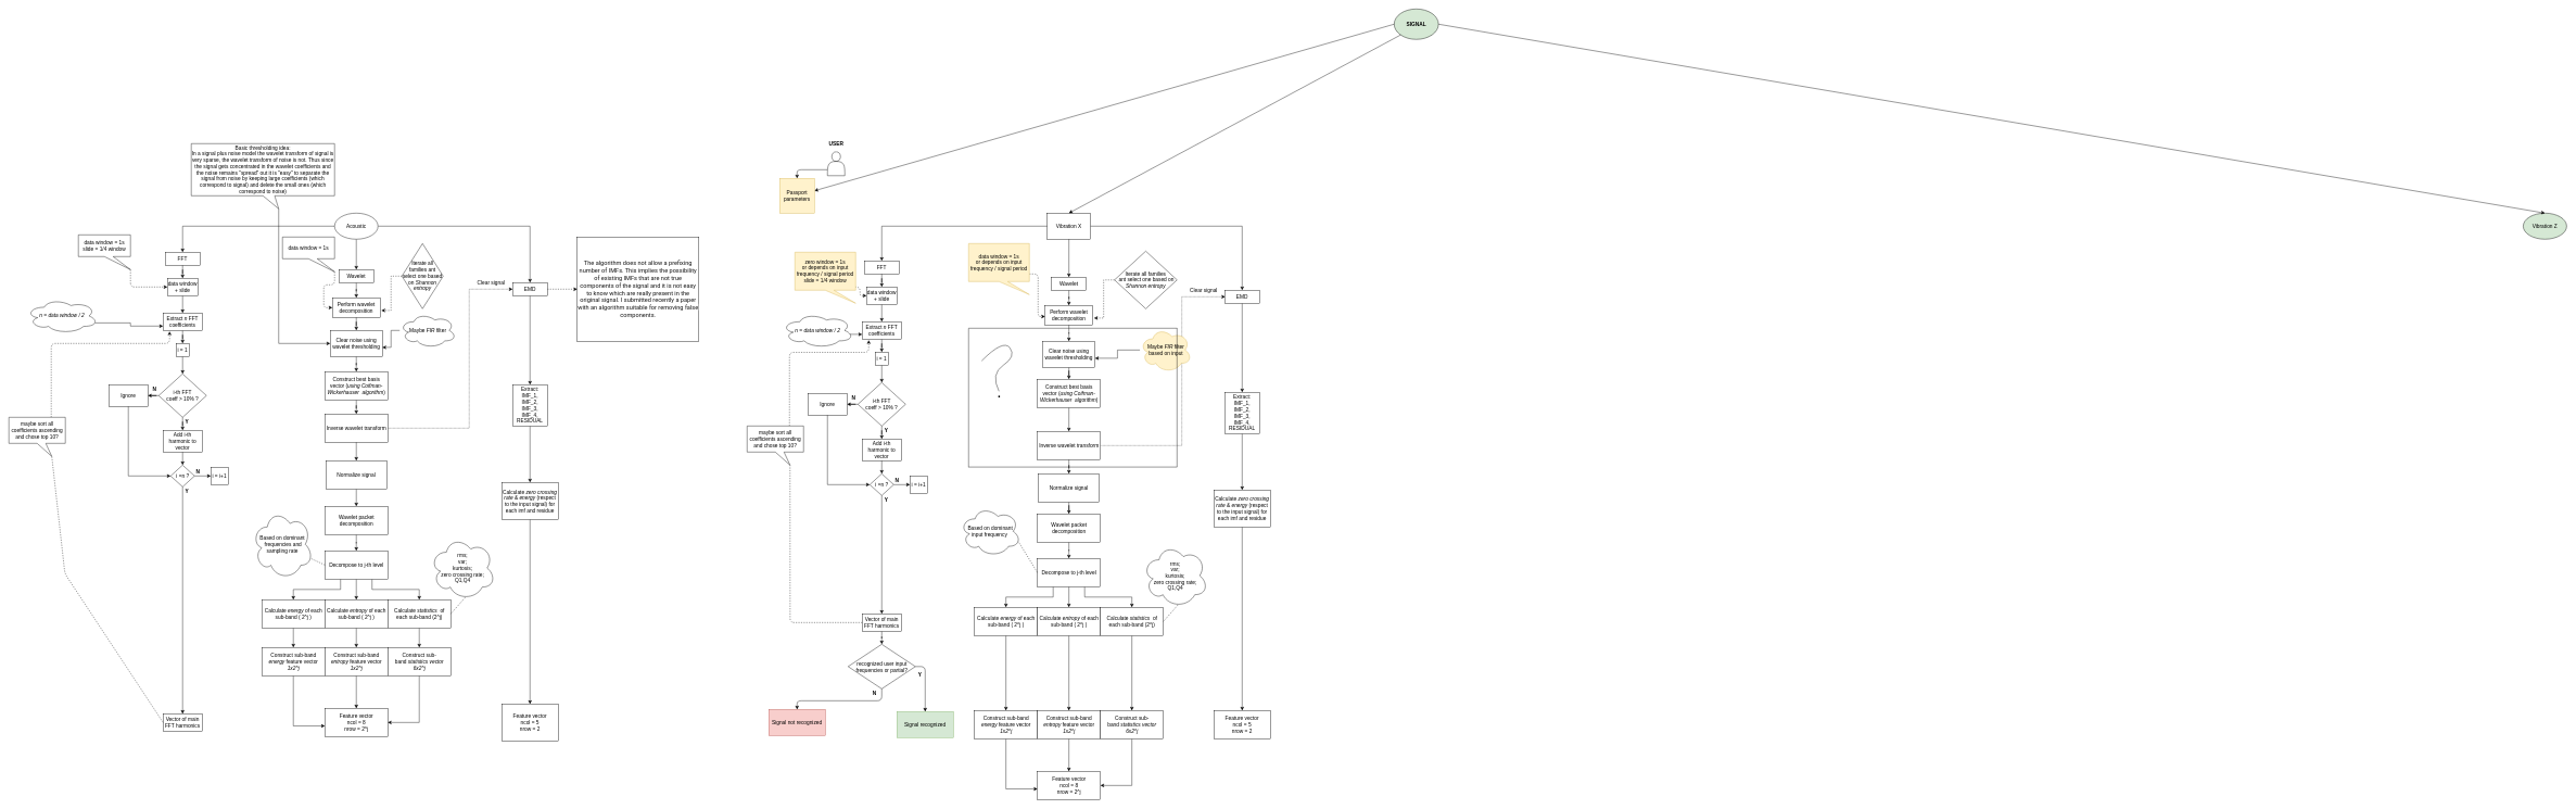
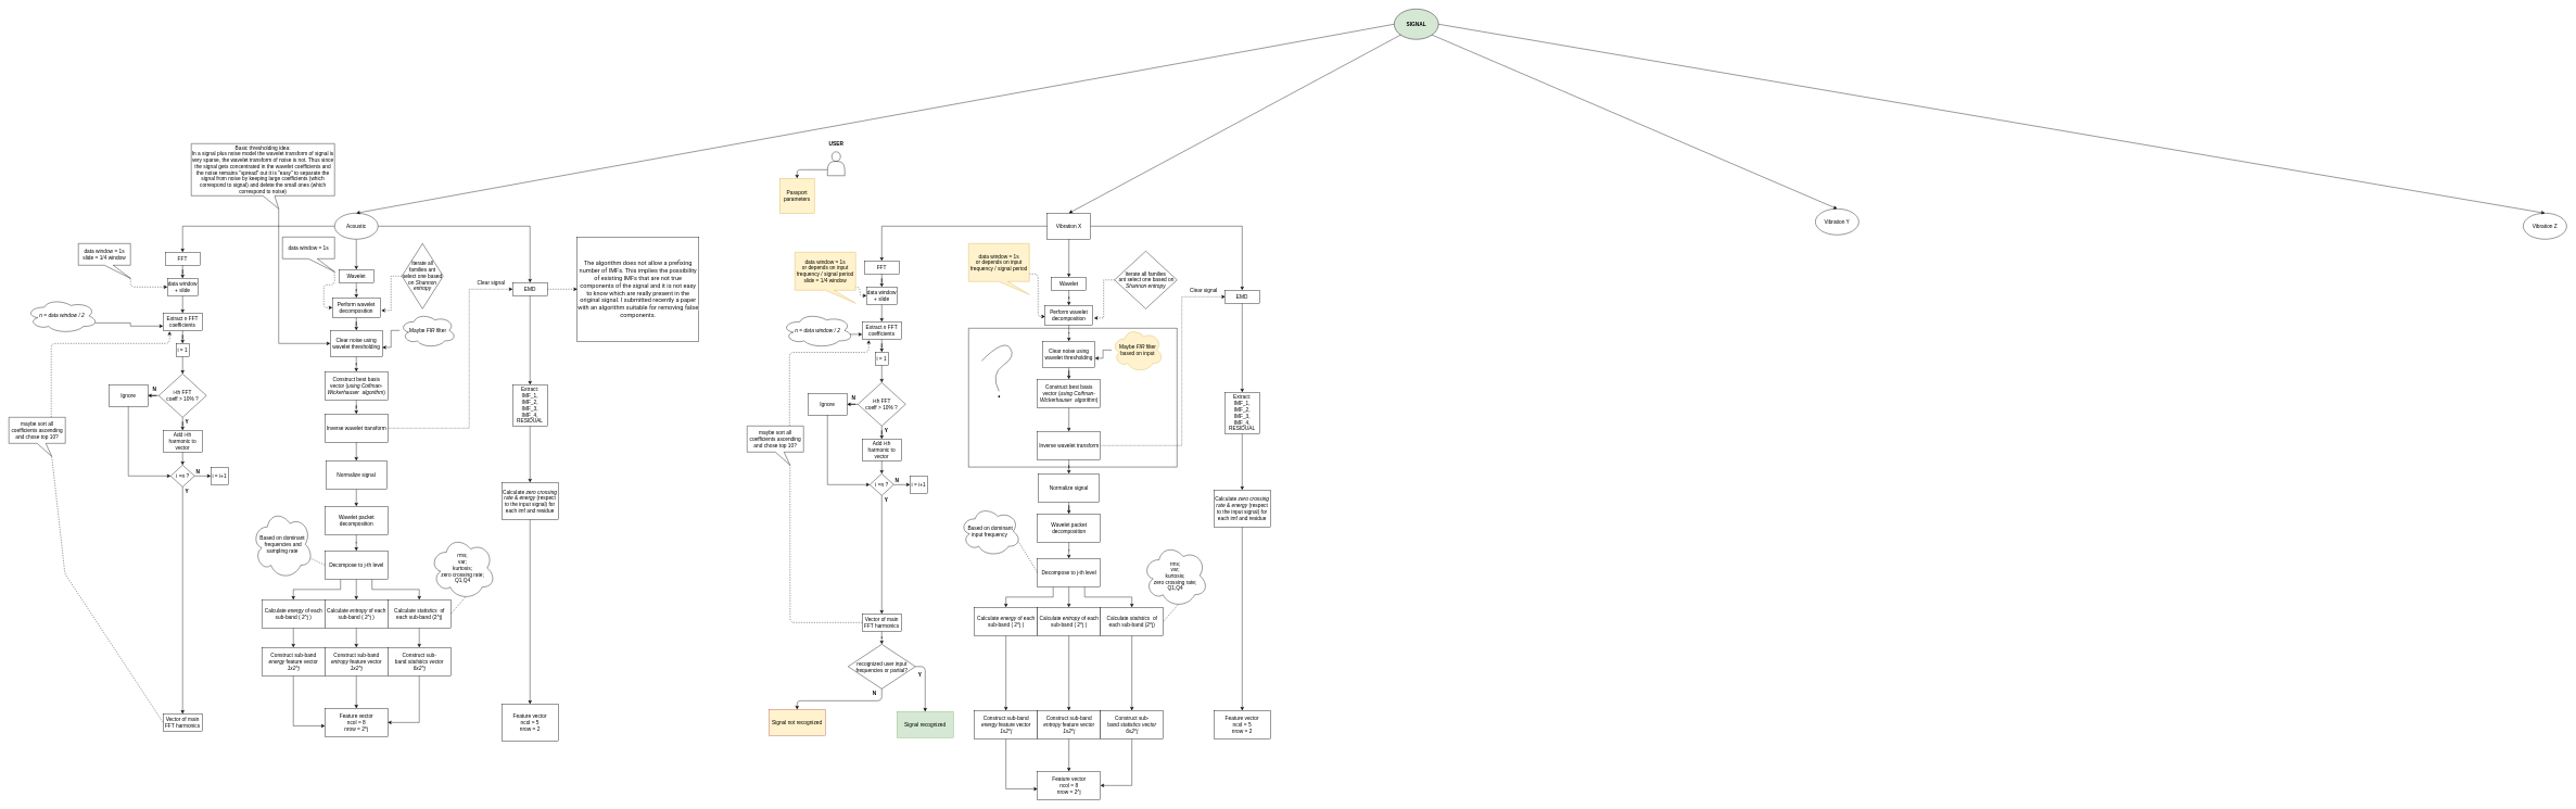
- <mxCell id="10" value="" style="endArrow=classic;html=1;exitX=0;exitY=0.5;exitDx=0;exitDy=0;" parent="1" source="2" target="187" edge="1"><mxGeometry width="50" height="50" relative="1" as="geometry"><mxPoint x="2414" y="720" as="sourcePoint" /><mxPoint x="2464" y="670" as="targetPoint" /></mxGeometry></mxCell>
+ <mxCell id="10" value="" style="endArrow=classic;html=1;exitX=0;exitY=0.5;exitDx=0;exitDy=0;entryX=0.5;entryY=0;entryDx=0;entryDy=0;" parent="1" source="2" target="6" edge="1"><mxGeometry width="50" height="50" relative="1" as="geometry"><mxPoint x="2414" y="720" as="sourcePoint" /><mxPoint x="2464" y="670" as="targetPoint" /></mxGeometry></mxCell>
+ <mxCell id="12" value="" style="endArrow=classic;html=1;exitX=1;exitY=1;exitDx=0;exitDy=0;entryX=0.5;entryY=0;entryDx=0;entryDy=0;" parent="1" source="2" target="8" edge="1"><mxGeometry width="50" height="50" relative="1" as="geometry"><mxPoint x="3894" y="360" as="sourcePoint" /><mxPoint x="3944" y="310" as="targetPoint" /></mxGeometry></mxCell>
+ <mxCell id="8" value="Vibration Y" style="ellipse;whiteSpace=wrap;html=1;" parent="1" vertex="1"><mxGeometry x="4180" y="480" width="100" height="60" as="geometry" /></mxCell>
- <mxCell id="9" value="Vibration Z" style="ellipse;whiteSpace=wrap;html=1;fillColor=#d5e8d4;" parent="1" vertex="1"><mxGeometry x="5810" y="490" width="100" height="60" as="geometry" /></mxCell>
+ <mxCell id="9" value="Vibration Z" style="ellipse;whiteSpace=wrap;html=1;" parent="1" vertex="1"><mxGeometry x="5810" y="490" width="100" height="60" as="geometry" /></mxCell>
- <mxCell id="94" value="data window = 1s&lt;br&gt;slide = 1/4 window&lt;br&gt;" style="shape=callout;whiteSpace=wrap;html=1;perimeter=calloutPerimeter;position2=1;" vertex="1" parent="1"><mxGeometry x="180" y="540" width="120" height="80" as="geometry" /></mxCell>
+ <mxCell id="94" value="data window = 1s&lt;br&gt;slide = 1/4 window&lt;br&gt;" style="shape=callout;whiteSpace=wrap;html=1;perimeter=calloutPerimeter;position2=1;" vertex="1" parent="1"><mxGeometry x="180" y="560" width="120" height="80" as="geometry" /></mxCell>
- <mxCell id="179" value="zero window = 1s&lt;br&gt;or depends on input frequency / signal period&lt;br&gt;slide = 1/4 window" style="shape=callout;whiteSpace=wrap;html=1;perimeter=calloutPerimeter;position2=1;fillColor=#fff2cc;strokeColor=#d6b656;" vertex="1" parent="1"><mxGeometry x="1830" y="580" width="140" height="117.5" as="geometry" /></mxCell>
+ <mxCell id="179" value="data window = 1s&lt;br&gt;or depends on input frequency / signal period&lt;br&gt;slide = 1/4 window" style="shape=callout;whiteSpace=wrap;html=1;perimeter=calloutPerimeter;position2=1;fillColor=#fff2cc;strokeColor=#d6b656;" vertex="1" parent="1"><mxGeometry x="1830" y="580" width="140" height="117.5" as="geometry" /></mxCell>
- <mxCell id="162" value="Maybe &lt;i&gt;FIR&lt;/i&gt; filter based on input&lt;br&gt;" style="ellipse;shape=cloud;whiteSpace=wrap;html=1;fillColor=#fff2cc;strokeColor=#d6b656;" vertex="1" parent="1"><mxGeometry x="2624.5" y="753.75" width="119" height="102.5" as="geometry" /></mxCell>
+ <mxCell id="162" value="Maybe &lt;i&gt;FIR&lt;/i&gt; filter based on input&lt;br&gt;" style="ellipse;shape=cloud;whiteSpace=wrap;html=1;fillColor=#fff2cc;strokeColor=#d6b656;" vertex="1" parent="1"><mxGeometry x="2559.5" y="753.75" width="119" height="102.5" as="geometry" /></mxCell>
- <mxCell id="190" value="Signal not recognized" style="rounded=0;whiteSpace=wrap;html=1;fillColor=#f8cecc;strokeColor=#b85450;" vertex="1" parent="1"><mxGeometry x="1770" y="1632.5" width="130" height="60" as="geometry" /></mxCell>
+ <mxCell id="190" value="Signal not recognized" style="rounded=0;whiteSpace=wrap;html=1;fillColor=#fff2cc;strokeColor=#b85450;" vertex="1" parent="1"><mxGeometry x="1770" y="1632.5" width="130" height="60" as="geometry" /></mxCell>
